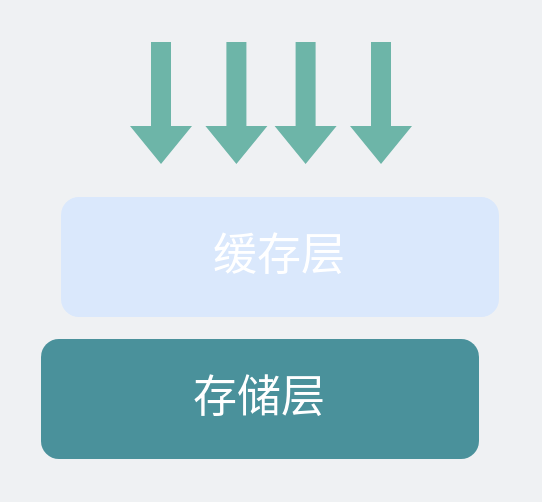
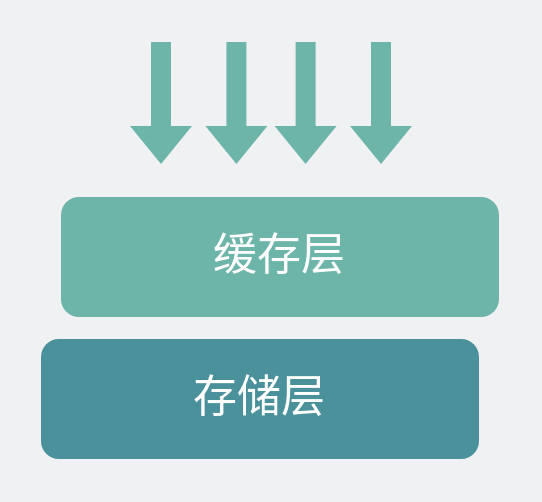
- <mxCell id="3" value="&lt;font color=&quot;#ffffff&quot; style=&quot;font-size: 22px;&quot;&gt;缓存层&lt;/font&gt;" style="rounded=1;whiteSpace=wrap;html=1;strokeColor=none;fillColor=#dae8fc;" parent="1" vertex="1"><mxGeometry x="30" y="98" width="219" height="60" as="geometry" /></mxCell>
+ <mxCell id="3" value="&lt;font color=&quot;#ffffff&quot; style=&quot;font-size: 22px;&quot;&gt;缓存层&lt;/font&gt;" style="rounded=1;whiteSpace=wrap;html=1;strokeColor=none;fillColor=#6DB5A8;" parent="1" vertex="1"><mxGeometry x="30" y="98" width="219" height="60" as="geometry" /></mxCell>
